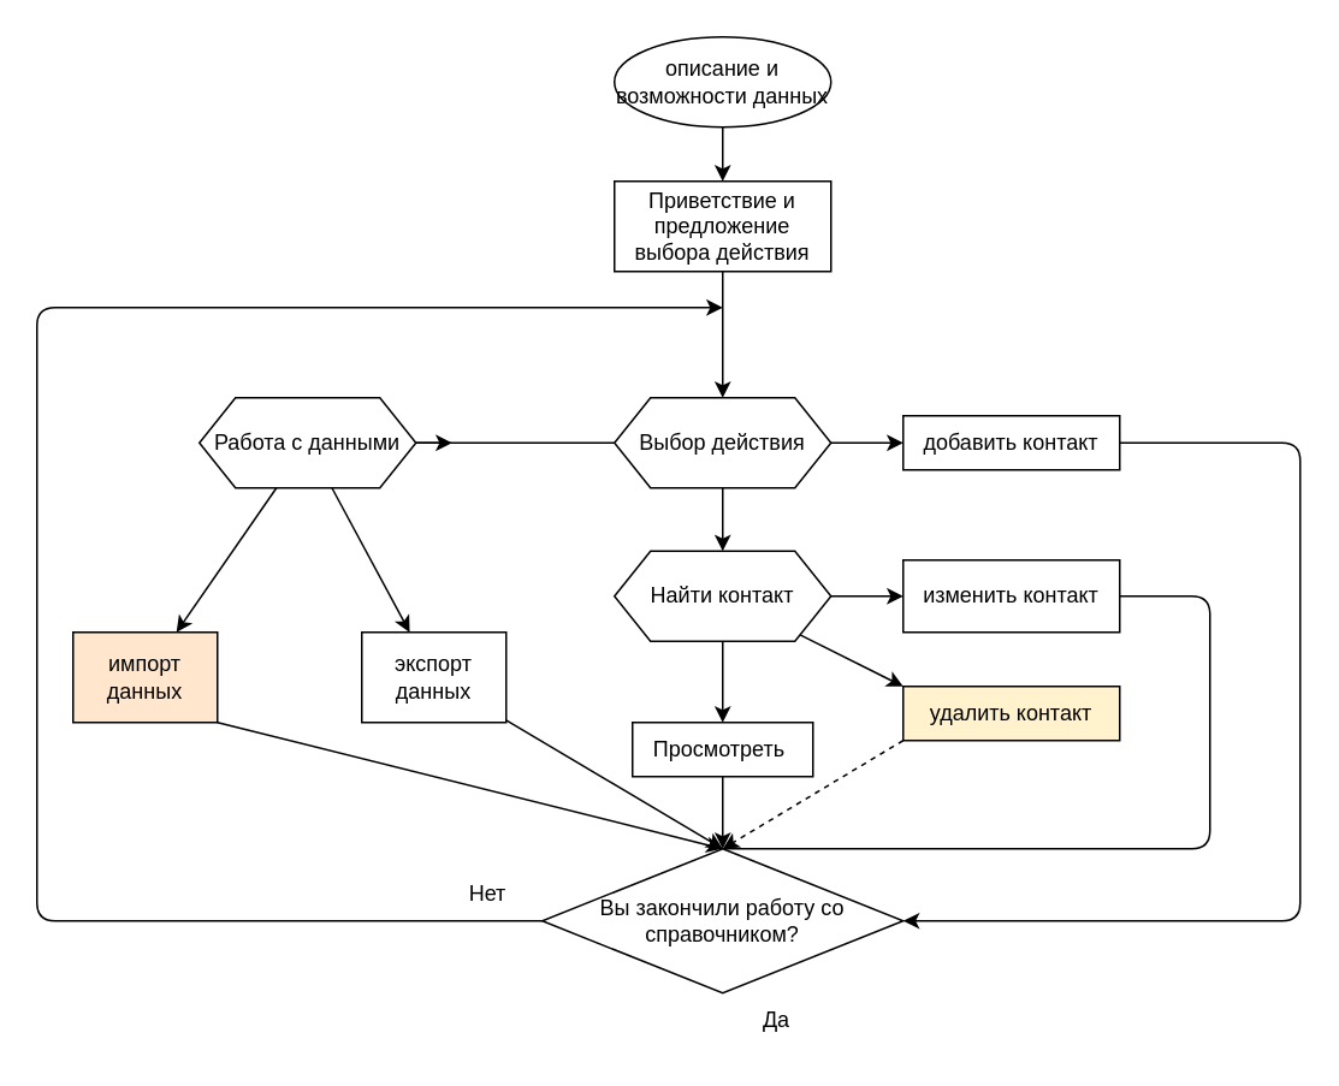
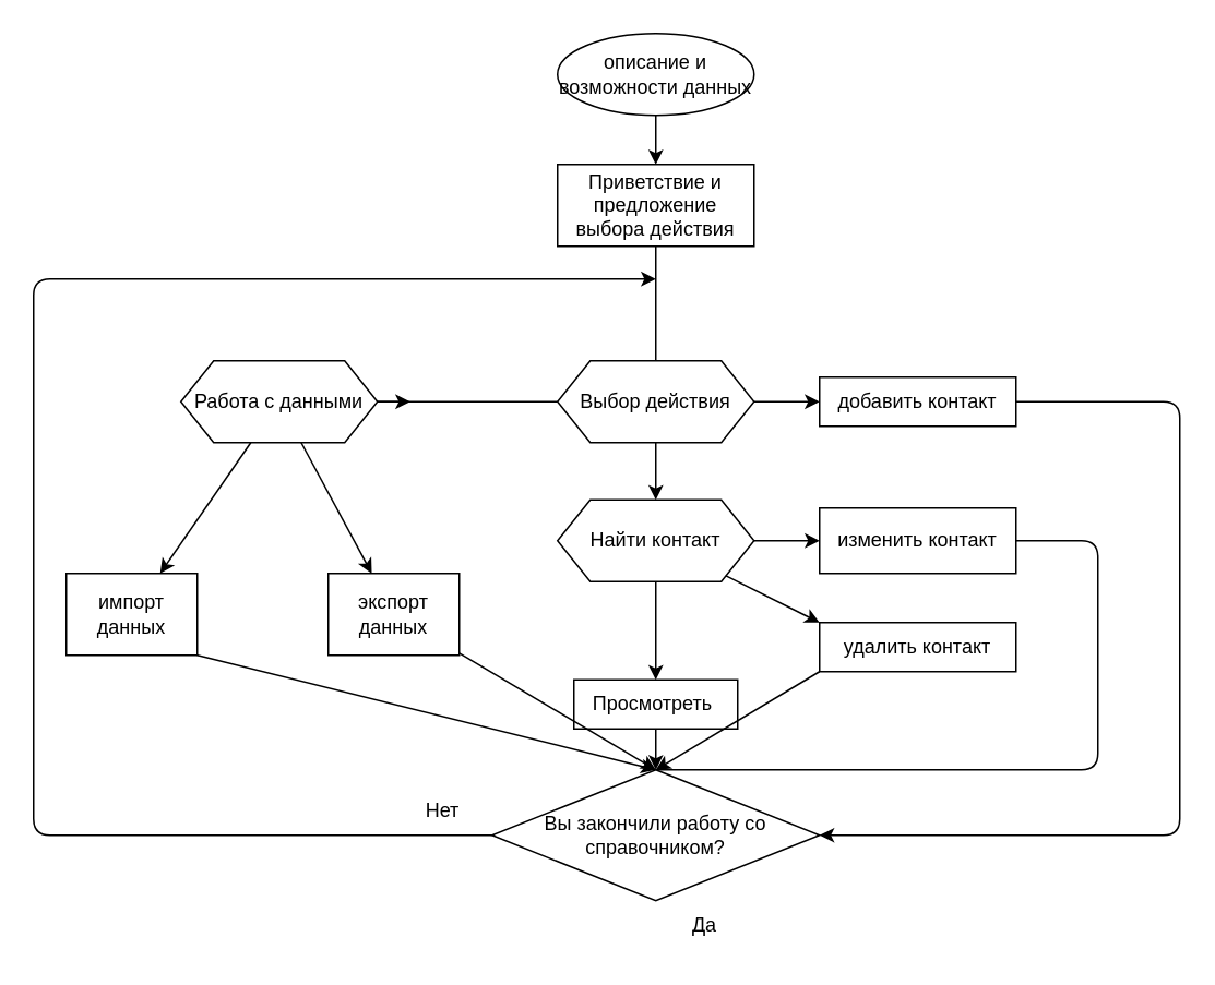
- <mxCell id="4" value="" style="edgeStyle=none;html=1;" edge="1" parent="1" source="5" target="9"><mxGeometry relative="1" as="geometry" /></mxCell>
+ <mxCell id="4" value="" style="edgeStyle=none;html=1;endArrow=none;" edge="1" parent="1" source="5" target="9"><mxGeometry relative="1" as="geometry" /></mxCell>
- <mxCell id="28" value="импорт данных" style="whiteSpace=wrap;html=1;fillColor=#ffe6cc;" vertex="1" parent="1"><mxGeometry x="40" y="350" width="80" height="50" as="geometry" /></mxCell>
+ <mxCell id="28" value="импорт данных" style="whiteSpace=wrap;html=1;" vertex="1" parent="1"><mxGeometry x="40" y="350" width="80" height="50" as="geometry" /></mxCell>
- <mxCell id="19" value="удалить контакт" style="whiteSpace=wrap;html=1;fillColor=#fff2cc;" vertex="1" parent="1"><mxGeometry x="500" y="380" width="120" height="30" as="geometry" /></mxCell>
+ <mxCell id="19" value="удалить контакт" style="whiteSpace=wrap;html=1;" vertex="1" parent="1"><mxGeometry x="500" y="380" width="120" height="30" as="geometry" /></mxCell>
- <mxCell id="17" value="Просмотреть&amp;nbsp;" style="whiteSpace=wrap;html=1;" vertex="1" parent="1"><mxGeometry x="350" y="400" width="100" height="30" as="geometry" /></mxCell>
+ <mxCell id="17" value="Просмотреть&amp;nbsp;" style="whiteSpace=wrap;html=1;" vertex="1" parent="1"><mxGeometry x="350" y="415" width="100" height="30" as="geometry" /></mxCell>
- <mxCell id="18" style="edgeStyle=none;html=1;entryX=0.5;entryY=0;entryDx=0;entryDy=0;exitX=0;exitY=1;exitDx=0;exitDy=0;dashed=1;" edge="1" parent="1" source="19" target="23"><mxGeometry relative="1" as="geometry"><Array as="points" /></mxGeometry></mxCell>
+ <mxCell id="18" style="edgeStyle=none;html=1;entryX=0.5;entryY=0;entryDx=0;entryDy=0;exitX=0;exitY=1;exitDx=0;exitDy=0;" edge="1" parent="1" source="19" target="23"><mxGeometry relative="1" as="geometry"><Array as="points" /></mxGeometry></mxCell>
